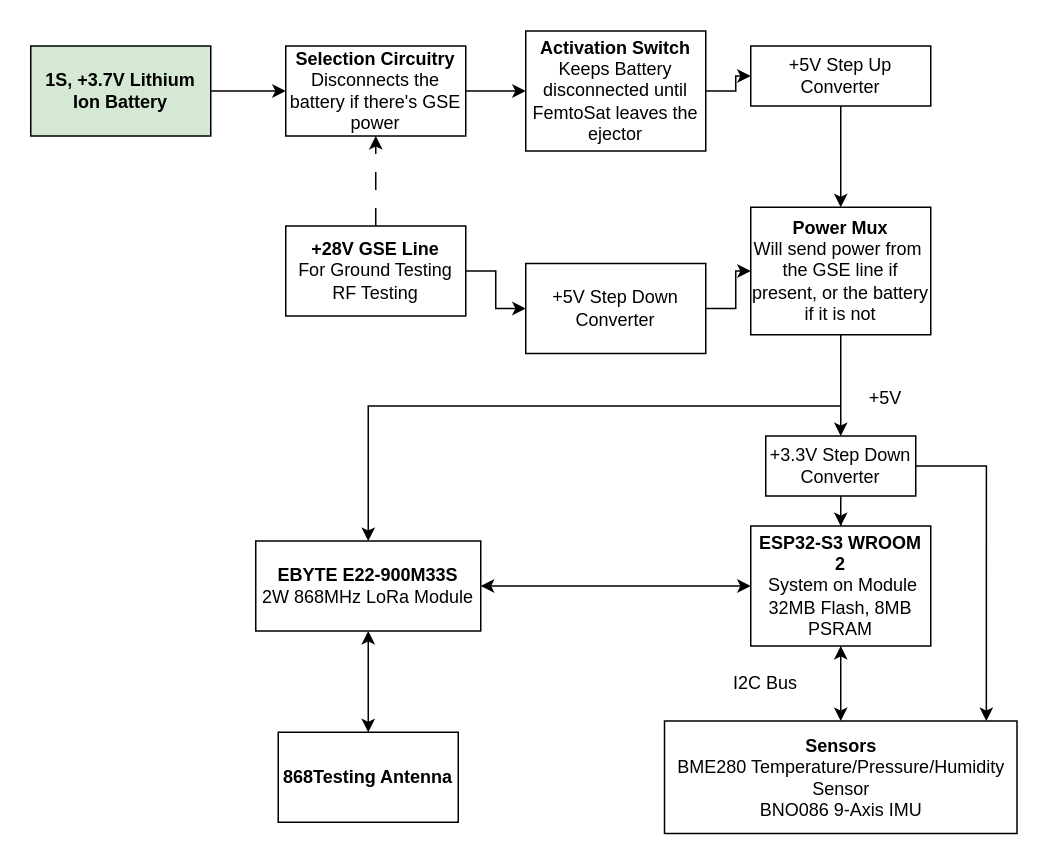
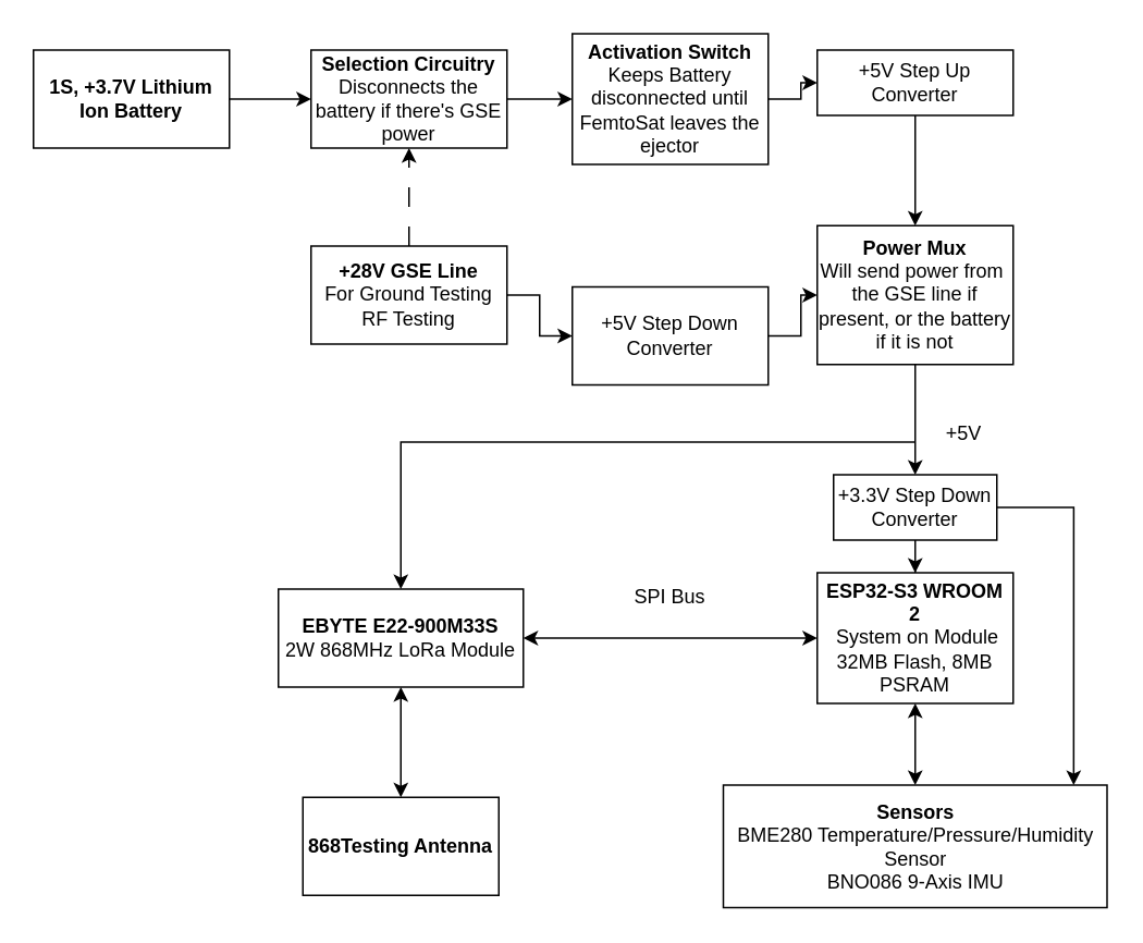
- <mxCell id="3" value="&lt;div&gt;&lt;b&gt;1S, +3.7V Lithium Ion Battery&lt;/b&gt; &lt;br&gt;&lt;/div&gt;" style="rounded=0;whiteSpace=wrap;html=1;fillColor=#d5e8d4;" parent="1" vertex="1"><mxGeometry y="30" width="120" height="60" as="geometry" x="20" /></mxCell>
+ <mxCell id="3" value="&lt;div&gt;&lt;b&gt;1S, +3.7V Lithium Ion Battery&lt;/b&gt; &lt;br&gt;&lt;/div&gt;" style="rounded=0;whiteSpace=wrap;html=1;" parent="1" vertex="1"><mxGeometry y="30" width="120" height="60" as="geometry" x="20" /></mxCell>
+ <mxCell id="16" value="SPI Bus" style="text;html=1;align=center;verticalAlign=middle;whiteSpace=wrap;rounded=0;" parent="1" vertex="1"><mxGeometry x="380" y="350" width="60" height="30" as="geometry" /></mxCell>
- <mxCell id="25" value="I2C Bus" style="text;html=1;align=center;verticalAlign=middle;whiteSpace=wrap;rounded=0;" parent="1" vertex="1"><mxGeometry x="480" y="440" width="60" height="30" as="geometry" /></mxCell>
